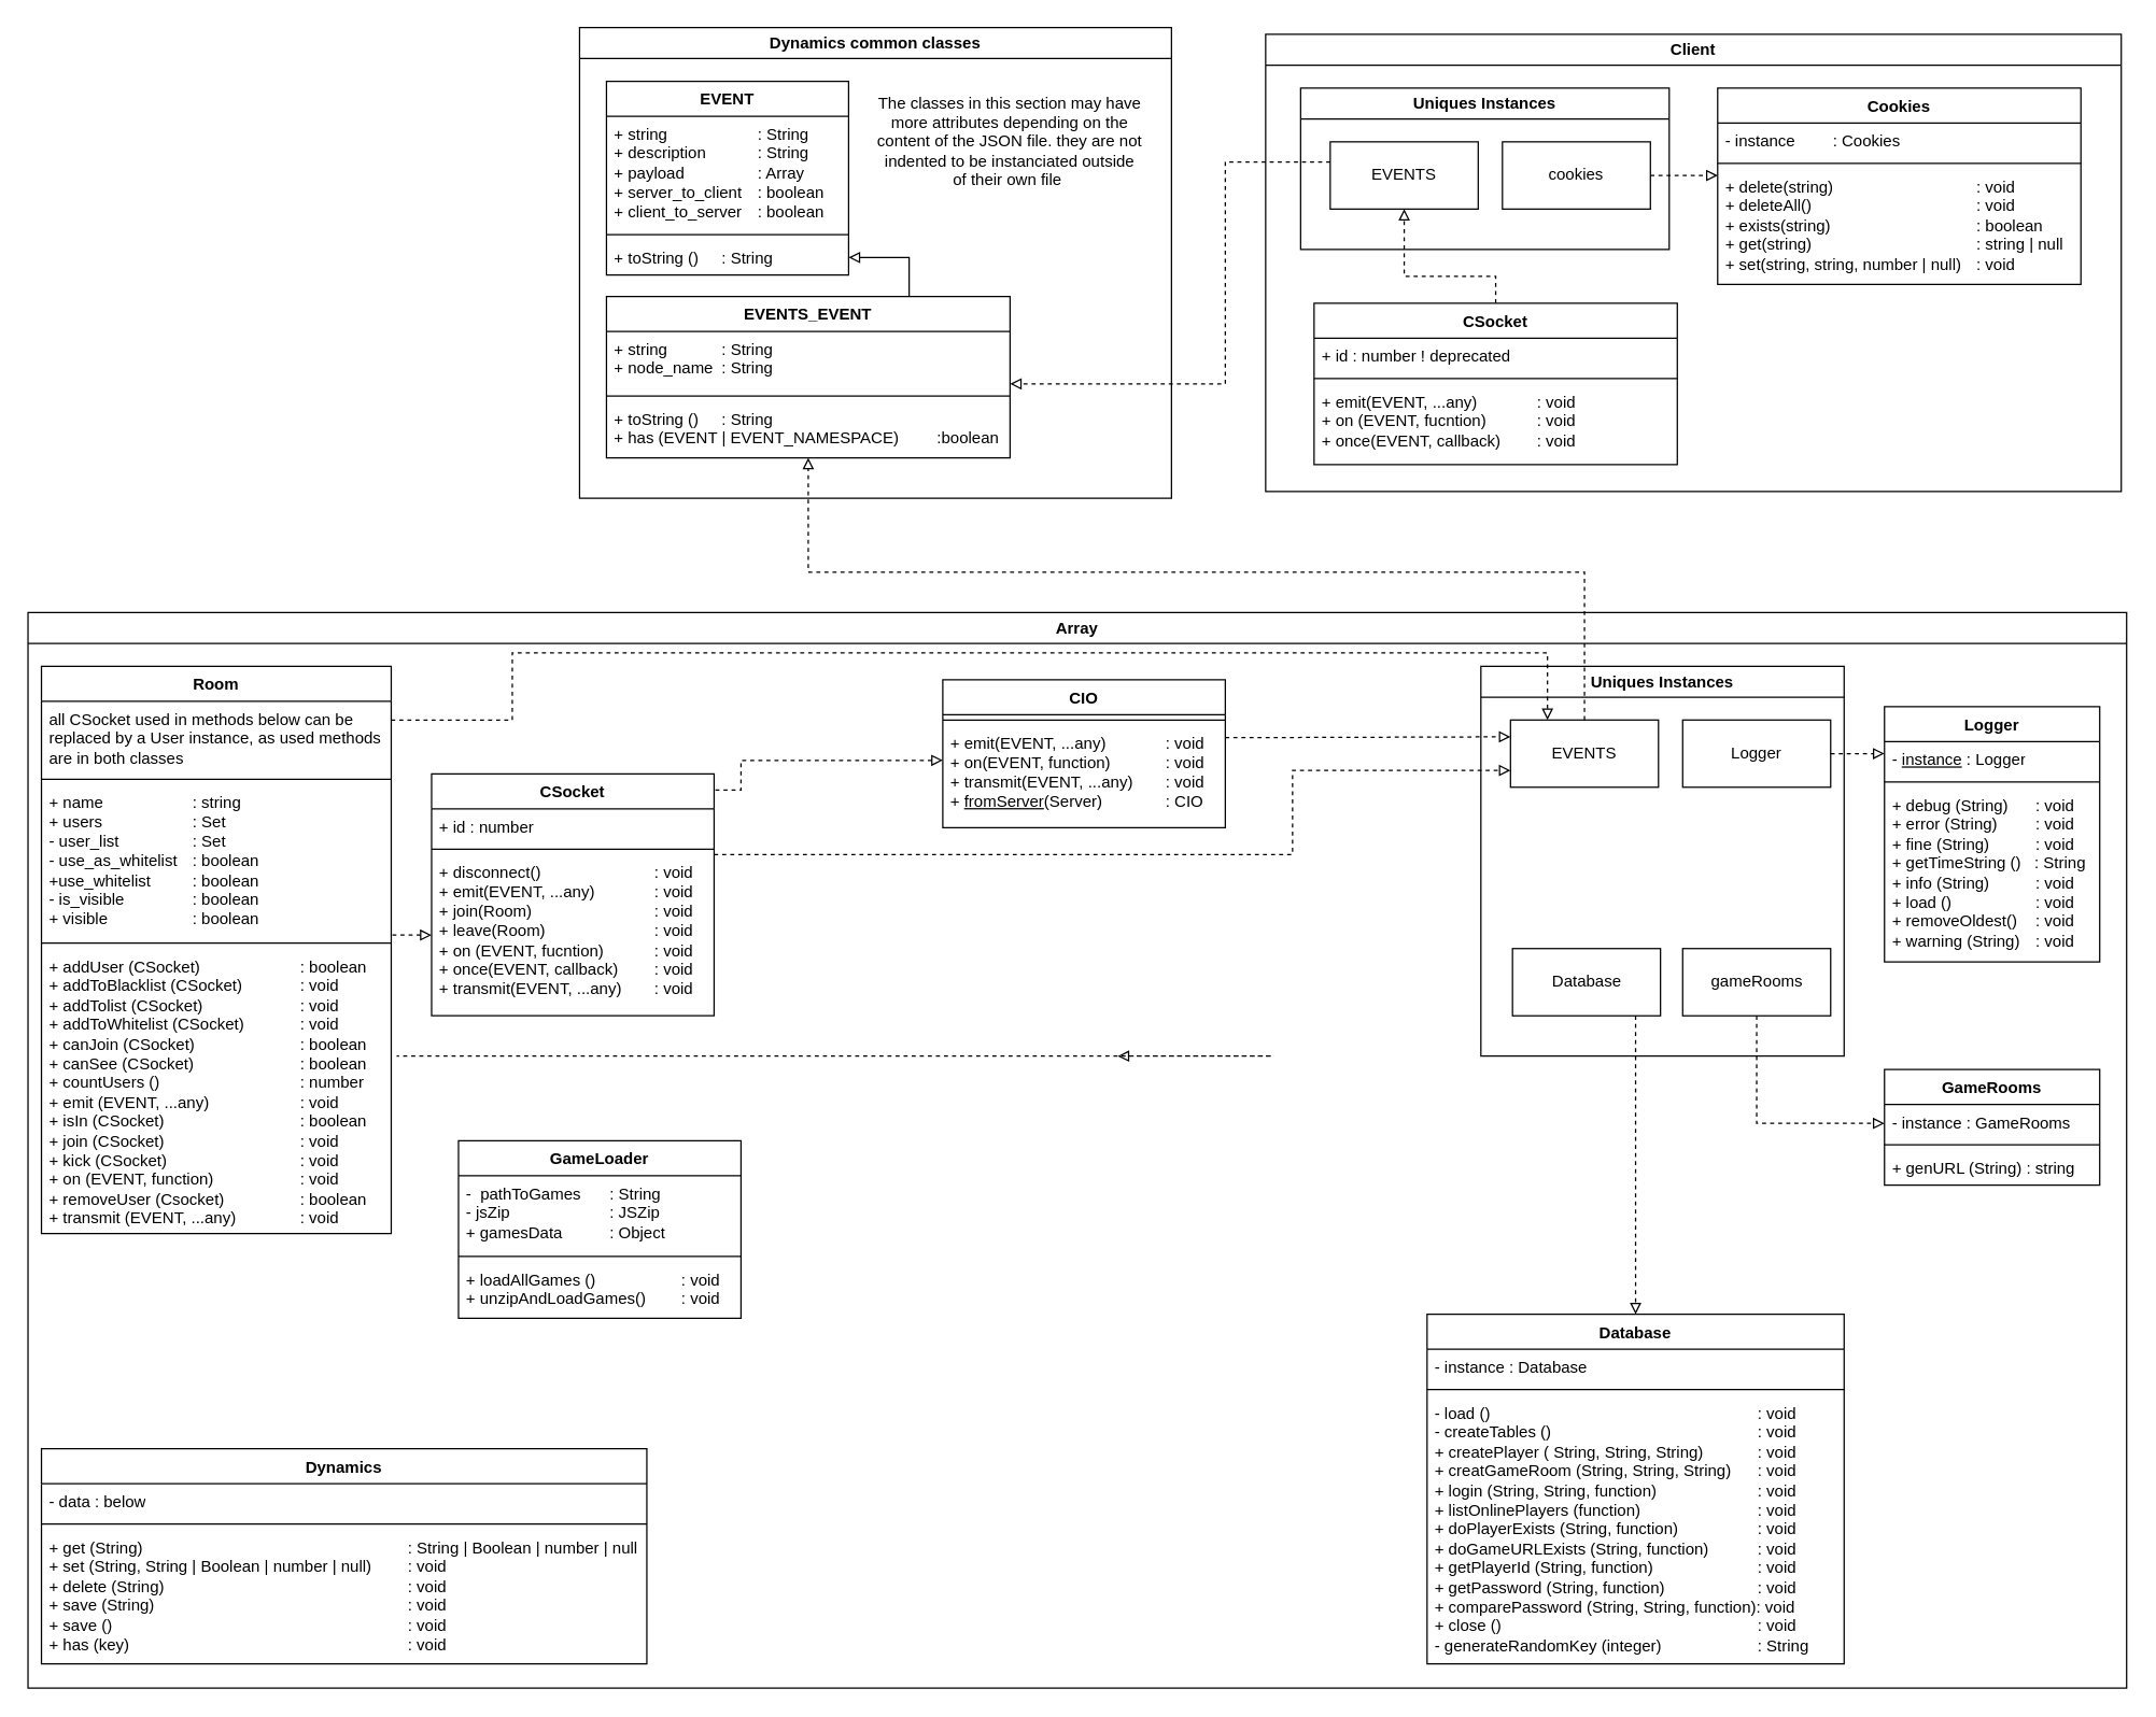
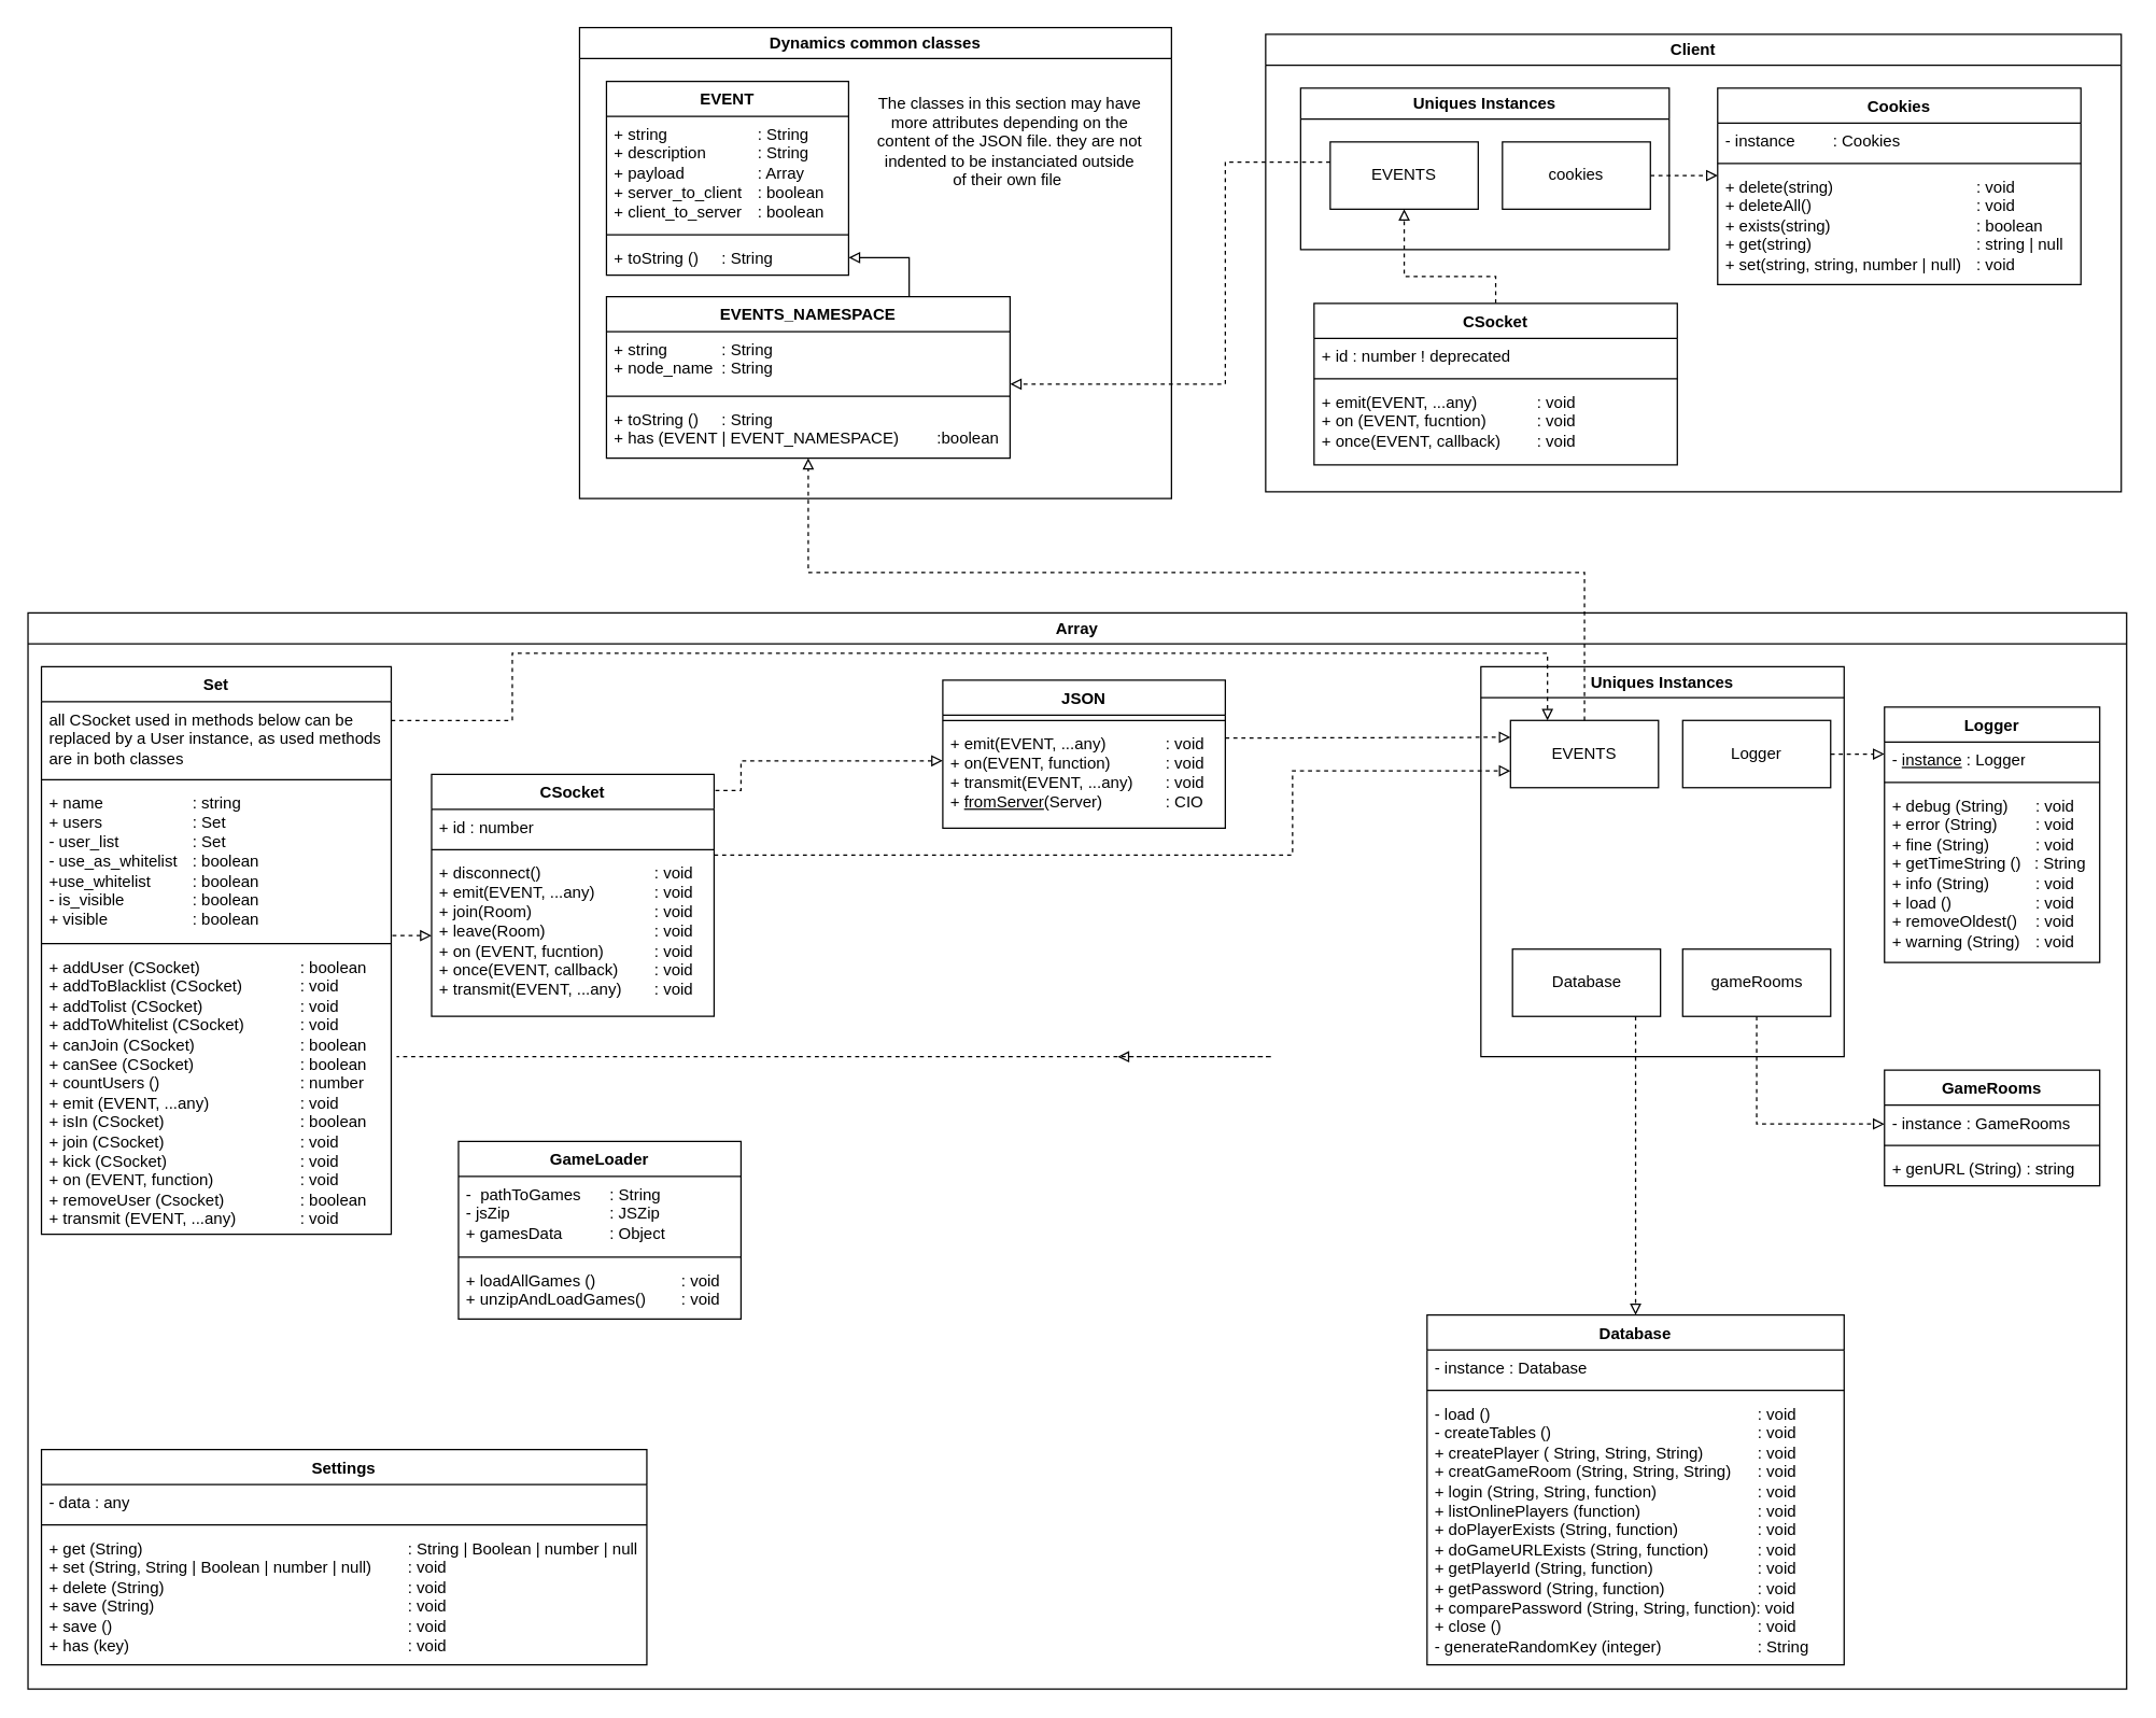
- <mxCell id="69" value="EVENTS_EVENT" style="swimlane;fontStyle=1;align=center;verticalAlign=top;childLayout=stackLayout;horizontal=1;startSize=26;horizontalStack=0;resizeParent=1;resizeParentMax=0;resizeLast=0;collapsible=1;marginBottom=0;whiteSpace=wrap;html=1;" parent="64" vertex="1"><mxGeometry x="20" y="200" width="300" height="120" as="geometry" /></mxCell>
+ <mxCell id="69" value="EVENTS_NAMESPACE" style="swimlane;fontStyle=1;align=center;verticalAlign=top;childLayout=stackLayout;horizontal=1;startSize=26;horizontalStack=0;resizeParent=1;resizeParentMax=0;resizeLast=0;collapsible=1;marginBottom=0;whiteSpace=wrap;html=1;" parent="64" vertex="1"><mxGeometry x="20" y="200" width="300" height="120" as="geometry" /></mxCell>
- <mxCell id="22" value="Room" style="swimlane;fontStyle=1;align=center;verticalAlign=top;childLayout=stackLayout;horizontal=1;startSize=26;horizontalStack=0;resizeParent=1;resizeParentMax=0;resizeLast=0;collapsible=1;marginBottom=0;whiteSpace=wrap;html=1;" parent="16" vertex="1"><mxGeometry x="10" y="40" width="260" height="422" as="geometry" /></mxCell>
+ <mxCell id="22" value="Set" style="swimlane;fontStyle=1;align=center;verticalAlign=top;childLayout=stackLayout;horizontal=1;startSize=26;horizontalStack=0;resizeParent=1;resizeParentMax=0;resizeLast=0;collapsible=1;marginBottom=0;whiteSpace=wrap;html=1;" parent="16" vertex="1"><mxGeometry x="10" y="40" width="260" height="422" as="geometry" /></mxCell>
- <mxCell id="46" value="CIO" style="swimlane;fontStyle=1;align=center;verticalAlign=top;childLayout=stackLayout;horizontal=1;startSize=26;horizontalStack=0;resizeParent=1;resizeParentMax=0;resizeLast=0;collapsible=1;marginBottom=0;whiteSpace=wrap;html=1;" parent="16" vertex="1"><mxGeometry x="680" y="50" width="210" height="110" as="geometry" /></mxCell>
+ <mxCell id="46" value="JSON" style="swimlane;fontStyle=1;align=center;verticalAlign=top;childLayout=stackLayout;horizontal=1;startSize=26;horizontalStack=0;resizeParent=1;resizeParentMax=0;resizeLast=0;collapsible=1;marginBottom=0;whiteSpace=wrap;html=1;" parent="16" vertex="1"><mxGeometry x="680" y="50" width="210" height="110" as="geometry" /></mxCell>
- <mxCell id="40" value="Dynamics" style="swimlane;fontStyle=1;align=center;verticalAlign=top;childLayout=stackLayout;horizontal=1;startSize=26;horizontalStack=0;resizeParent=1;resizeParentMax=0;resizeLast=0;collapsible=1;marginBottom=0;whiteSpace=wrap;html=1;" parent="16" vertex="1"><mxGeometry x="10" y="622" width="450" height="160" as="geometry" /></mxCell>
+ <mxCell id="40" value="Settings" style="swimlane;fontStyle=1;align=center;verticalAlign=top;childLayout=stackLayout;horizontal=1;startSize=26;horizontalStack=0;resizeParent=1;resizeParentMax=0;resizeLast=0;collapsible=1;marginBottom=0;whiteSpace=wrap;html=1;" parent="16" vertex="1"><mxGeometry x="10" y="622" width="450" height="160" as="geometry" /></mxCell>
- <mxCell id="41" value="- data : below" style="text;strokeColor=none;fillColor=none;align=left;verticalAlign=top;spacingLeft=4;spacingRight=4;overflow=hidden;rotatable=0;points=[[0,0.5],[1,0.5]];portConstraint=eastwest;whiteSpace=wrap;html=1;" parent="40" vertex="1"><mxGeometry y="26" width="450" height="26" as="geometry" /></mxCell>
+ <mxCell id="41" value="- data : any" style="text;strokeColor=none;fillColor=none;align=left;verticalAlign=top;spacingLeft=4;spacingRight=4;overflow=hidden;rotatable=0;points=[[0,0.5],[1,0.5]];portConstraint=eastwest;whiteSpace=wrap;html=1;" parent="40" vertex="1"><mxGeometry y="26" width="450" height="26" as="geometry" /></mxCell>
